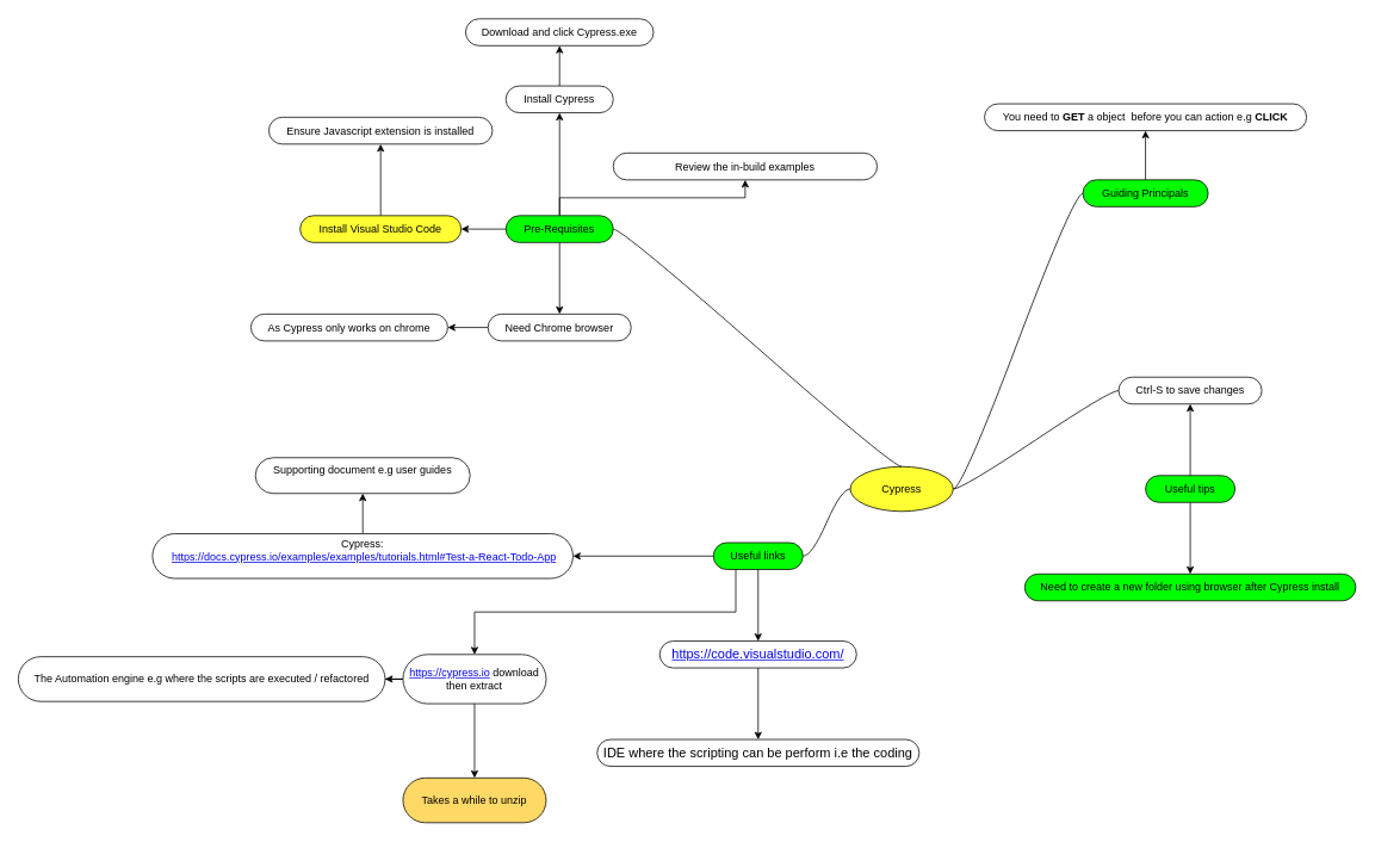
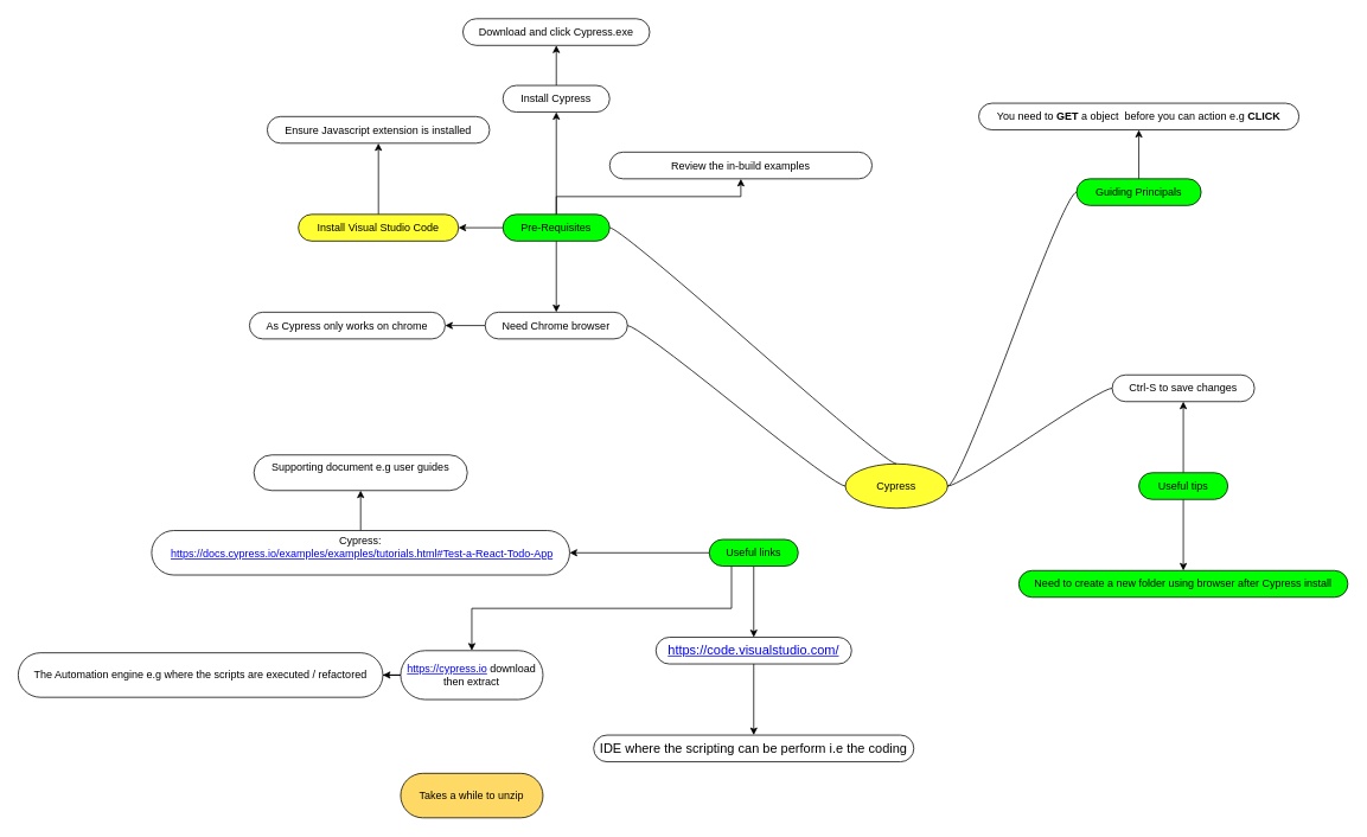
- <mxCell id="29" value="" style="edgeStyle=entityRelationEdgeStyle;startArrow=none;endArrow=none;segment=10;curved=1;" parent="1" source="2" target="32" edge="1"><mxGeometry relative="1" as="geometry"><mxPoint x="626" y="631" as="sourcePoint" /></mxGeometry></mxCell>
+ <mxCell id="29" value="" style="edgeStyle=entityRelationEdgeStyle;startArrow=none;endArrow=none;segment=10;curved=1;" parent="1" source="2" target="10" edge="1"><mxGeometry relative="1" as="geometry"><mxPoint x="626" y="631" as="sourcePoint" /></mxGeometry></mxCell>
- <mxCell id="41" value="" style="edgeStyle=orthogonalEdgeStyle;rounded=0;orthogonalLoop=1;jettySize=auto;html=1;" edge="1" parent="1" source="42" target="43"><mxGeometry relative="1" as="geometry" /></mxCell>
